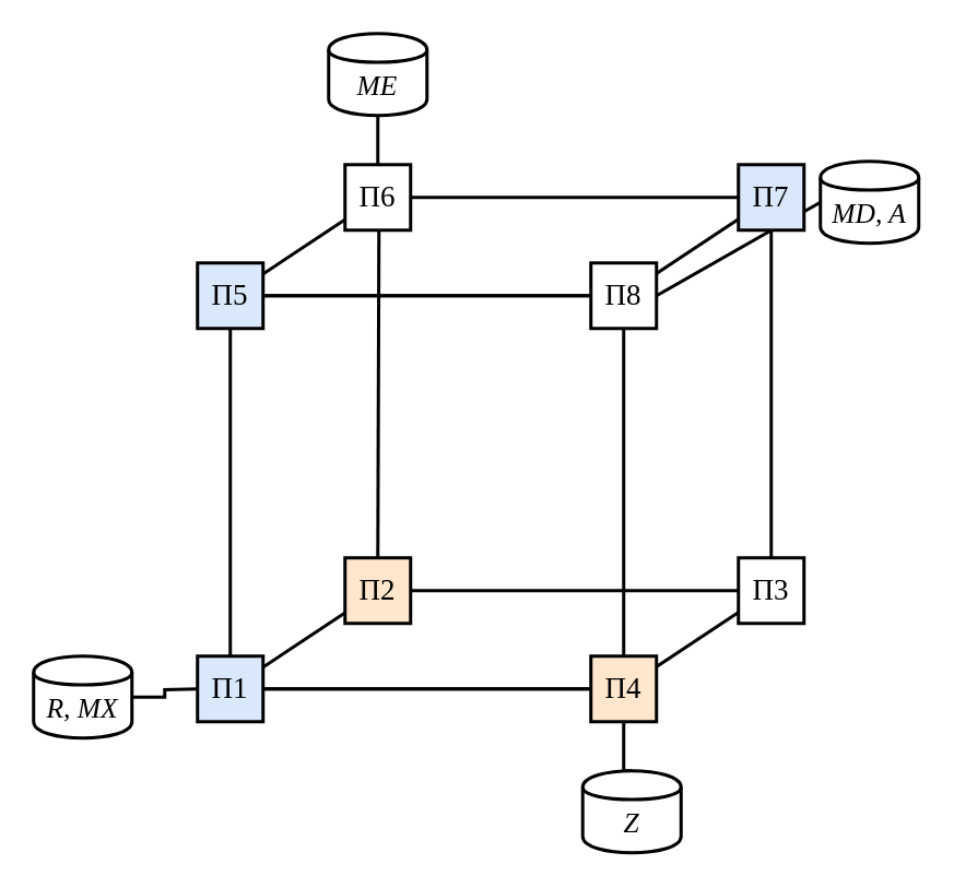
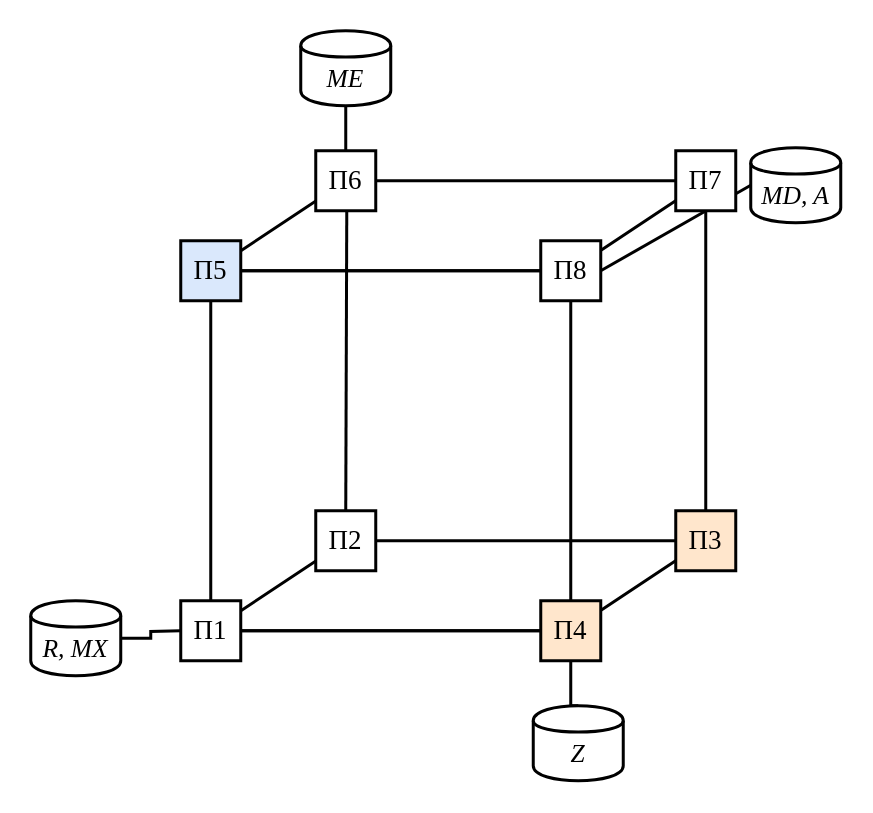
- <mxCell id="24" value="П7" style="whiteSpace=wrap;html=1;aspect=fixed;fontFamily=Times New Roman;fontSize=18;strokeWidth=2;fillColor=#dae8fc;" parent="1" vertex="1"><mxGeometry x="450" y="100" width="40" height="40" as="geometry" /></mxCell>
+ <mxCell id="24" value="П7" style="whiteSpace=wrap;html=1;aspect=fixed;fontFamily=Times New Roman;fontSize=18;strokeWidth=2;" parent="1" vertex="1"><mxGeometry x="450" y="100" width="40" height="40" as="geometry" /></mxCell>
- <mxCell id="10" value="П2" style="whiteSpace=wrap;html=1;aspect=fixed;fontFamily=Times New Roman;fontSize=18;strokeWidth=2;fillColor=#ffe6cc;" parent="2" vertex="1"><mxGeometry x="70" y="220.0" width="40" height="40" as="geometry" /></mxCell>
+ <mxCell id="10" value="П2" style="whiteSpace=wrap;html=1;aspect=fixed;fontFamily=Times New Roman;fontSize=18;strokeWidth=2;" parent="2" vertex="1"><mxGeometry x="70" y="220.0" width="40" height="40" as="geometry" /></mxCell>
- <mxCell id="13" value="П3" style="whiteSpace=wrap;html=1;aspect=fixed;fontFamily=Times New Roman;fontSize=18;strokeWidth=2;" parent="2" vertex="1"><mxGeometry x="310" y="220.0" width="40" height="40" as="geometry" /></mxCell>
+ <mxCell id="13" value="П3" style="whiteSpace=wrap;html=1;aspect=fixed;fontFamily=Times New Roman;fontSize=18;strokeWidth=2;fillColor=#ffe6cc;" parent="2" vertex="1"><mxGeometry x="310" y="220.0" width="40" height="40" as="geometry" /></mxCell>
- <mxCell id="9" value="П1" style="whiteSpace=wrap;html=1;aspect=fixed;fontFamily=Times New Roman;fontSize=18;strokeWidth=2;fillColor=#dae8fc;" parent="2" vertex="1"><mxGeometry x="-20" y="280" width="40" height="40" as="geometry" /></mxCell>
+ <mxCell id="9" value="П1" style="whiteSpace=wrap;html=1;aspect=fixed;fontFamily=Times New Roman;fontSize=18;strokeWidth=2;" parent="2" vertex="1"><mxGeometry x="-20" y="280" width="40" height="40" as="geometry" /></mxCell>
